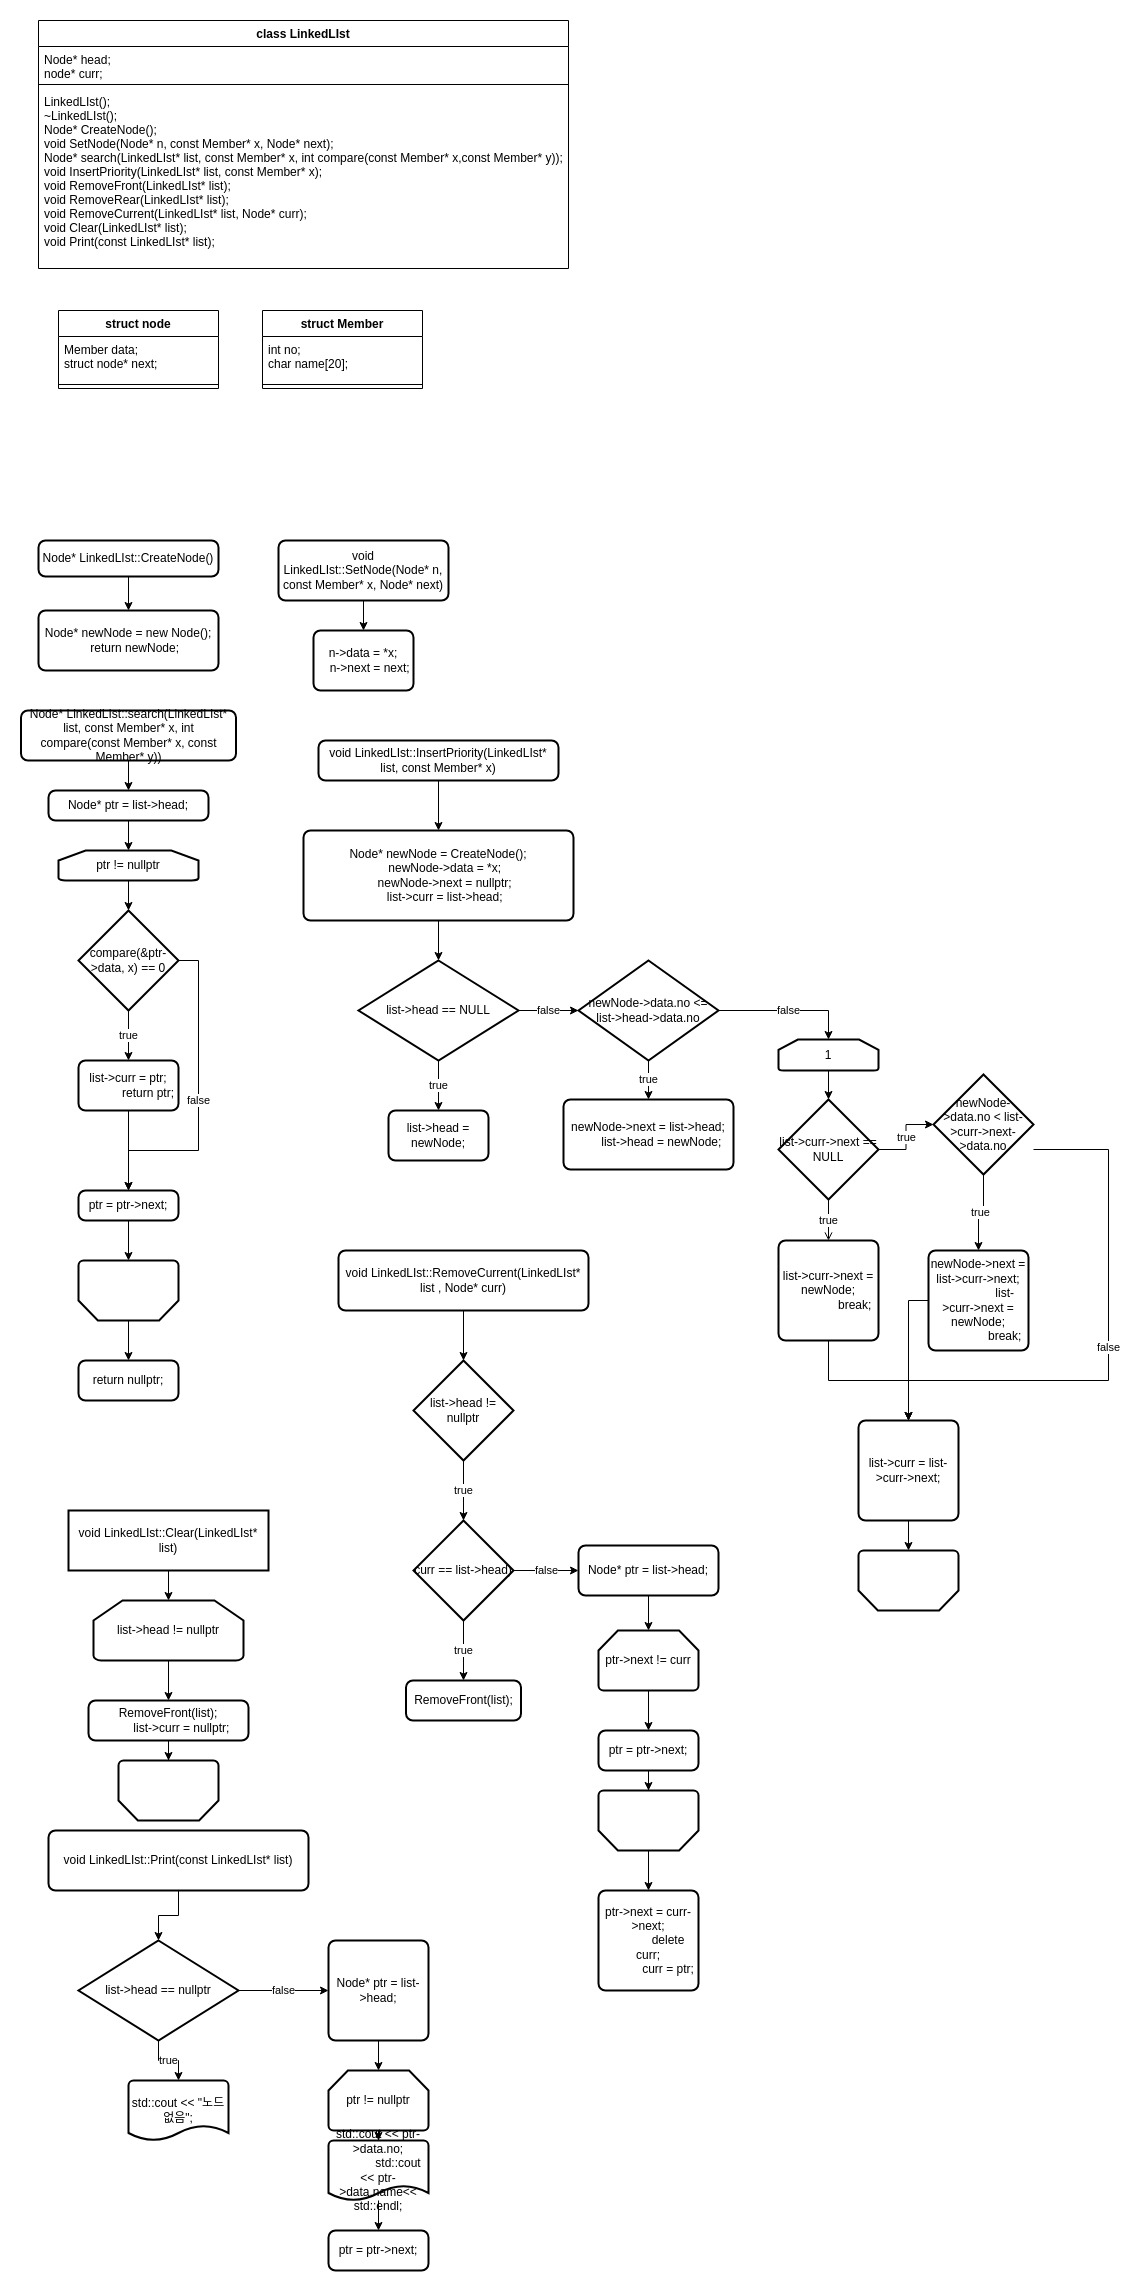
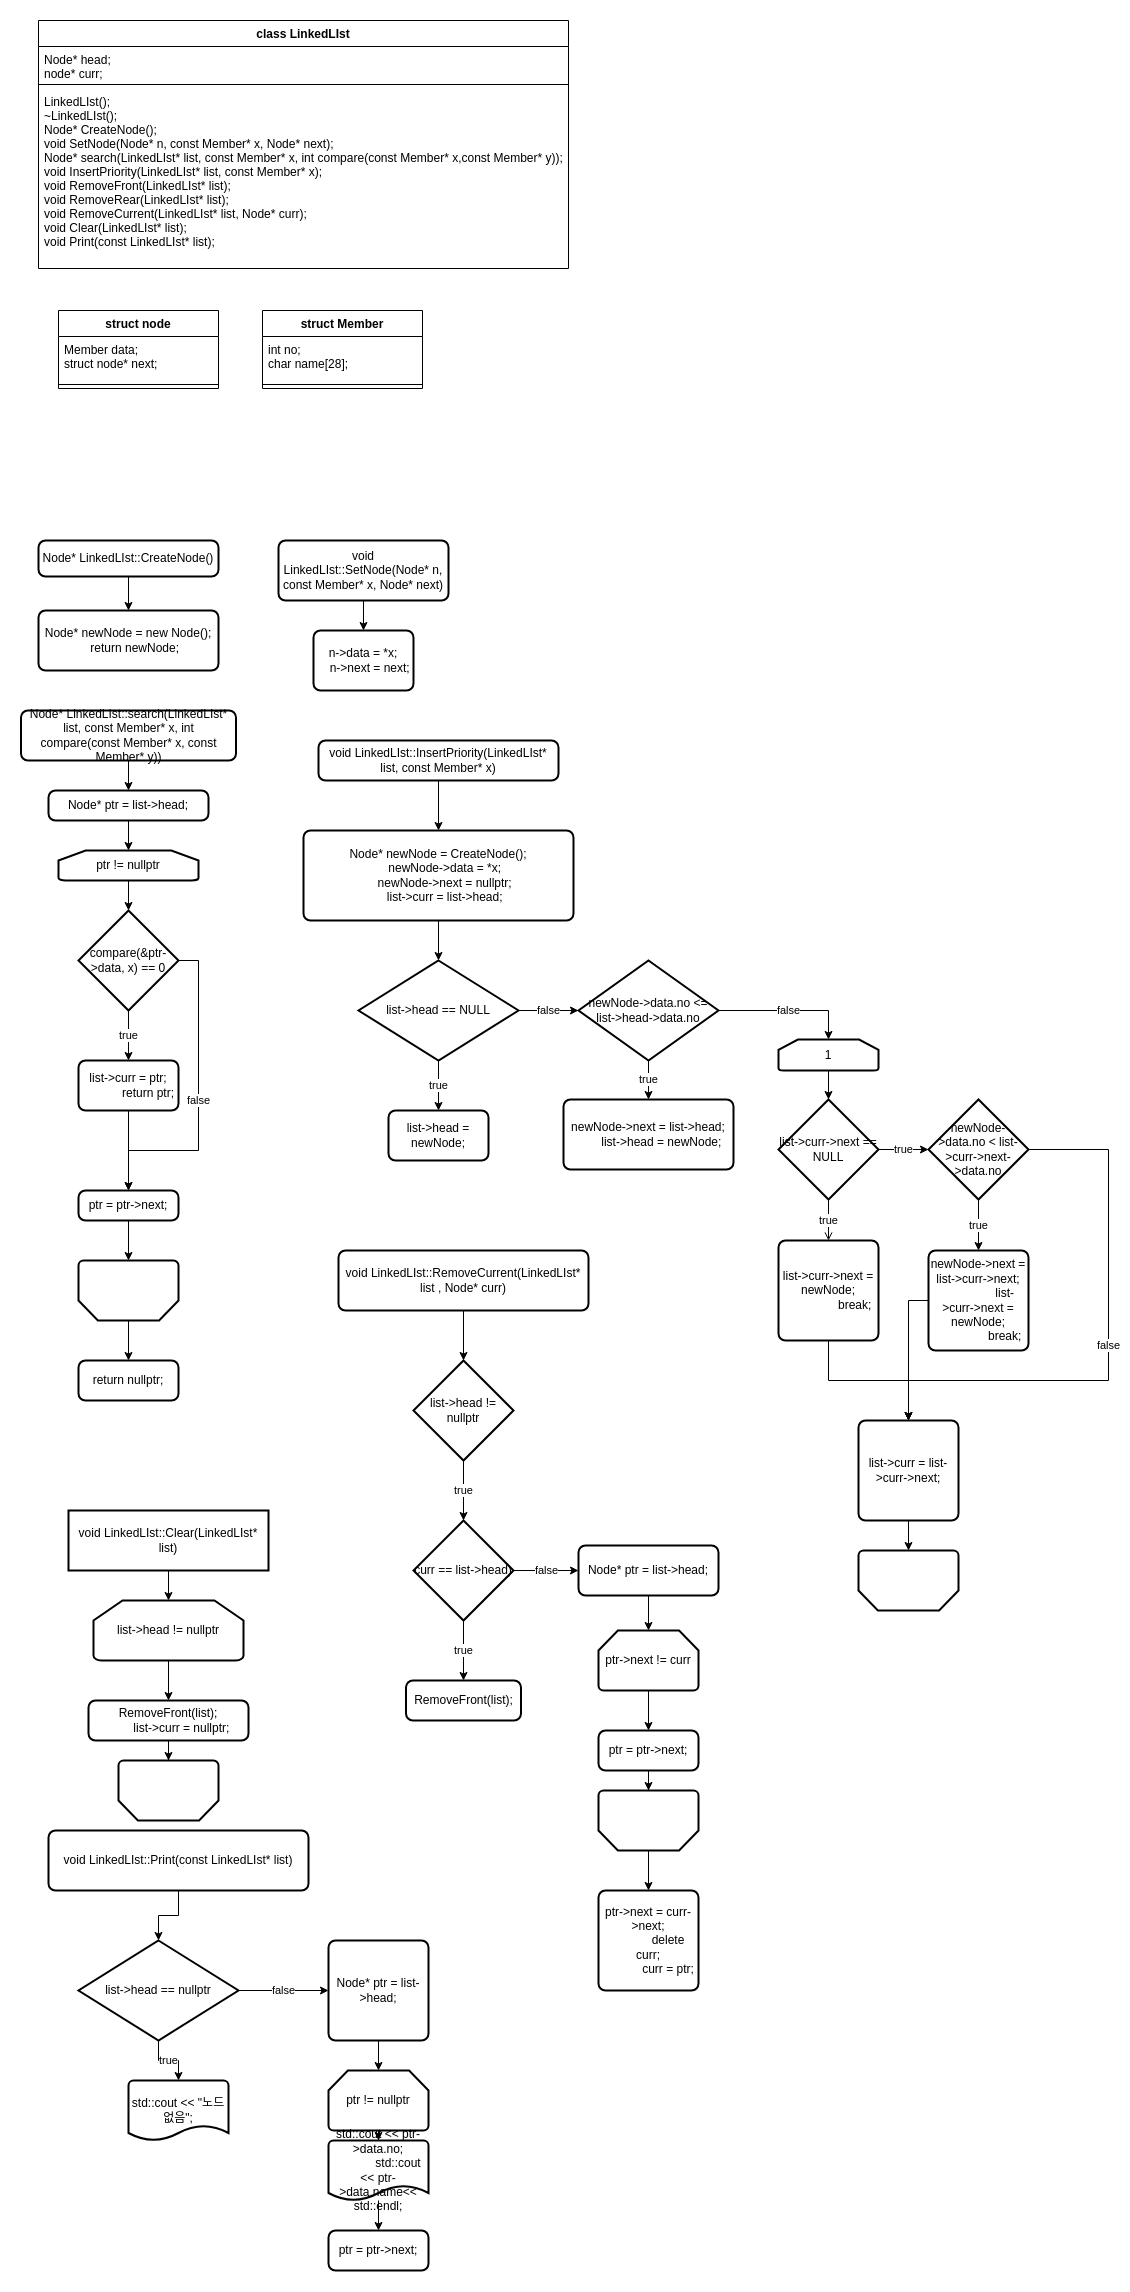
- <mxCell id="10" value="int no;&#10; char name[20];" style="text;strokeColor=none;fillColor=none;align=left;verticalAlign=top;spacingLeft=4;spacingRight=4;overflow=hidden;rotatable=0;points=[[0,0.5],[1,0.5]];portConstraint=eastwest;" vertex="1" parent="9"><mxGeometry y="26" width="160" height="44" as="geometry" /></mxCell>
+ <mxCell id="10" value="int no;&#10; char name[28];" style="text;strokeColor=none;fillColor=none;align=left;verticalAlign=top;spacingLeft=4;spacingRight=4;overflow=hidden;rotatable=0;points=[[0,0.5],[1,0.5]];portConstraint=eastwest;" vertex="1" parent="9"><mxGeometry y="26" width="160" height="44" as="geometry" /></mxCell>
- <mxCell id="55" value="newNode-&gt;data.no &lt; list-&gt;curr-&gt;next-&gt;data.no" style="strokeWidth=2;html=1;shape=mxgraph.flowchart.decision;whiteSpace=wrap;" vertex="1" parent="1"><mxGeometry x="933" y="1074" width="100" height="100" as="geometry" /></mxCell>
+ <mxCell id="55" value="newNode-&gt;data.no &lt; list-&gt;curr-&gt;next-&gt;data.no" style="strokeWidth=2;html=1;shape=mxgraph.flowchart.decision;whiteSpace=wrap;" vertex="1" parent="1"><mxGeometry x="928" y="1099" width="100" height="100" as="geometry" /></mxCell>
